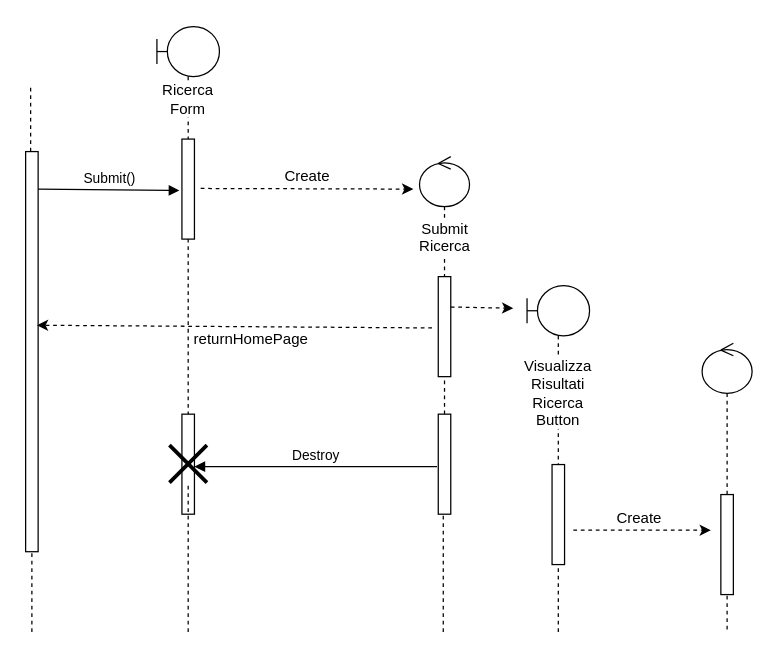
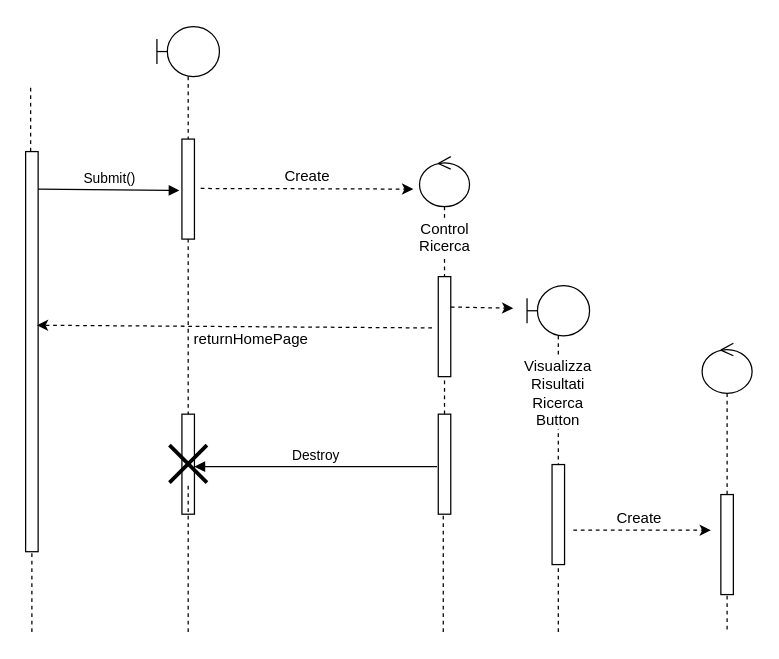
- <mxCell id="17" value="&lt;div&gt;Ricerca&lt;/div&gt;&lt;div&gt;Form&lt;br&gt;&lt;/div&gt;" style="text;html=1;strokeColor=none;fillColor=none;align=center;verticalAlign=middle;whiteSpace=wrap;rounded=0;labelBackgroundColor=#ffffff;" vertex="1" parent="16"><mxGeometry x="5" y="48" width="40" height="20" as="geometry" /></mxCell>
- <mxCell id="19" value="&lt;div&gt;Submit&lt;/div&gt;&lt;div align=&quot;center&quot;&gt;Ricerca&lt;br&gt;&lt;/div&gt;" style="text;html=1;resizable=0;points=[];autosize=1;align=center;verticalAlign=top;spacingTop=-4;labelBackgroundColor=#ffffff;" vertex="1" parent="1"><mxGeometry x="325" y="172.714" width="60" height="30" as="geometry" /></mxCell>
+ <mxCell id="19" value="&lt;div&gt;Control&lt;/div&gt;&lt;div align=&quot;center&quot;&gt;Ricerca&lt;br&gt;&lt;/div&gt;" style="text;html=1;resizable=0;points=[];autosize=1;align=center;verticalAlign=top;spacingTop=-4;labelBackgroundColor=#ffffff;" vertex="1" parent="1"><mxGeometry x="325" y="172.714" width="60" height="30" as="geometry" /></mxCell>
